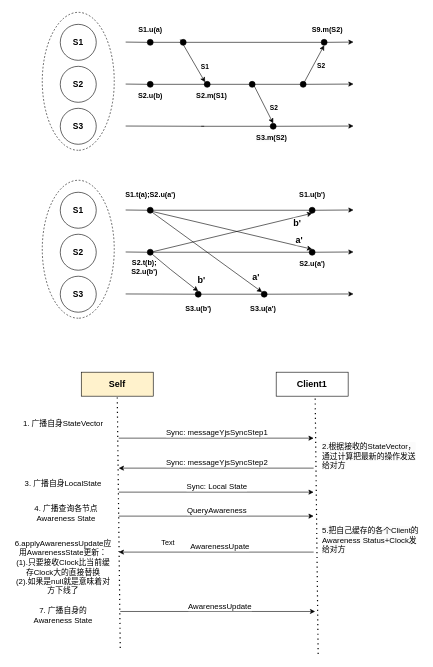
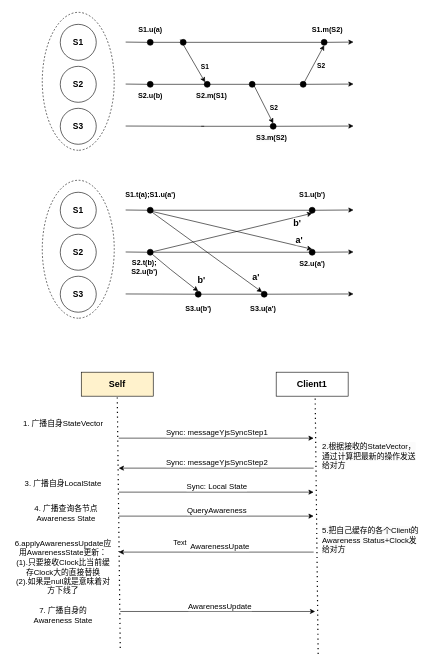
- <mxCell id="56" value="S9.m(S2)" style="text;html=1;align=center;verticalAlign=middle;resizable=0;points=[];autosize=1;strokeColor=none;fillColor=none;fontStyle=1" vertex="1" parent="1"><mxGeometry x="510" y="35" width="70" height="30" as="geometry" /></mxCell>
+ <mxCell id="56" value="S1.m(S2)" style="text;html=1;align=center;verticalAlign=middle;resizable=0;points=[];autosize=1;strokeColor=none;fillColor=none;fontStyle=1" vertex="1" parent="1"><mxGeometry x="510" y="35" width="70" height="30" as="geometry" /></mxCell>
- <mxCell id="11" value="S1.t(a);S2.u(a')" style="text;html=1;align=center;verticalAlign=middle;resizable=0;points=[];autosize=1;strokeColor=none;fillColor=none;fontStyle=1" vertex="1" parent="1"><mxGeometry x="200" y="310" width="100" height="30" as="geometry" /></mxCell>
+ <mxCell id="11" value="S1.t(a);S1.u(a')" style="text;html=1;align=center;verticalAlign=middle;resizable=0;points=[];autosize=1;strokeColor=none;fillColor=none;fontStyle=1" vertex="1" parent="1"><mxGeometry x="200" y="310" width="100" height="30" as="geometry" /></mxCell>
- <mxCell id="73" value="Text" style="text;html=1;align=center;verticalAlign=middle;whiteSpace=wrap;rounded=0;" vertex="1" parent="1"><mxGeometry x="250" y="890" width="60" height="30" as="geometry" /></mxCell>
+ <mxCell id="73" value="Text" style="text;html=1;align=center;verticalAlign=middle;whiteSpace=wrap;rounded=0;" vertex="1" parent="1"><mxGeometry x="270" y="890" width="60" height="30" as="geometry" /></mxCell>
